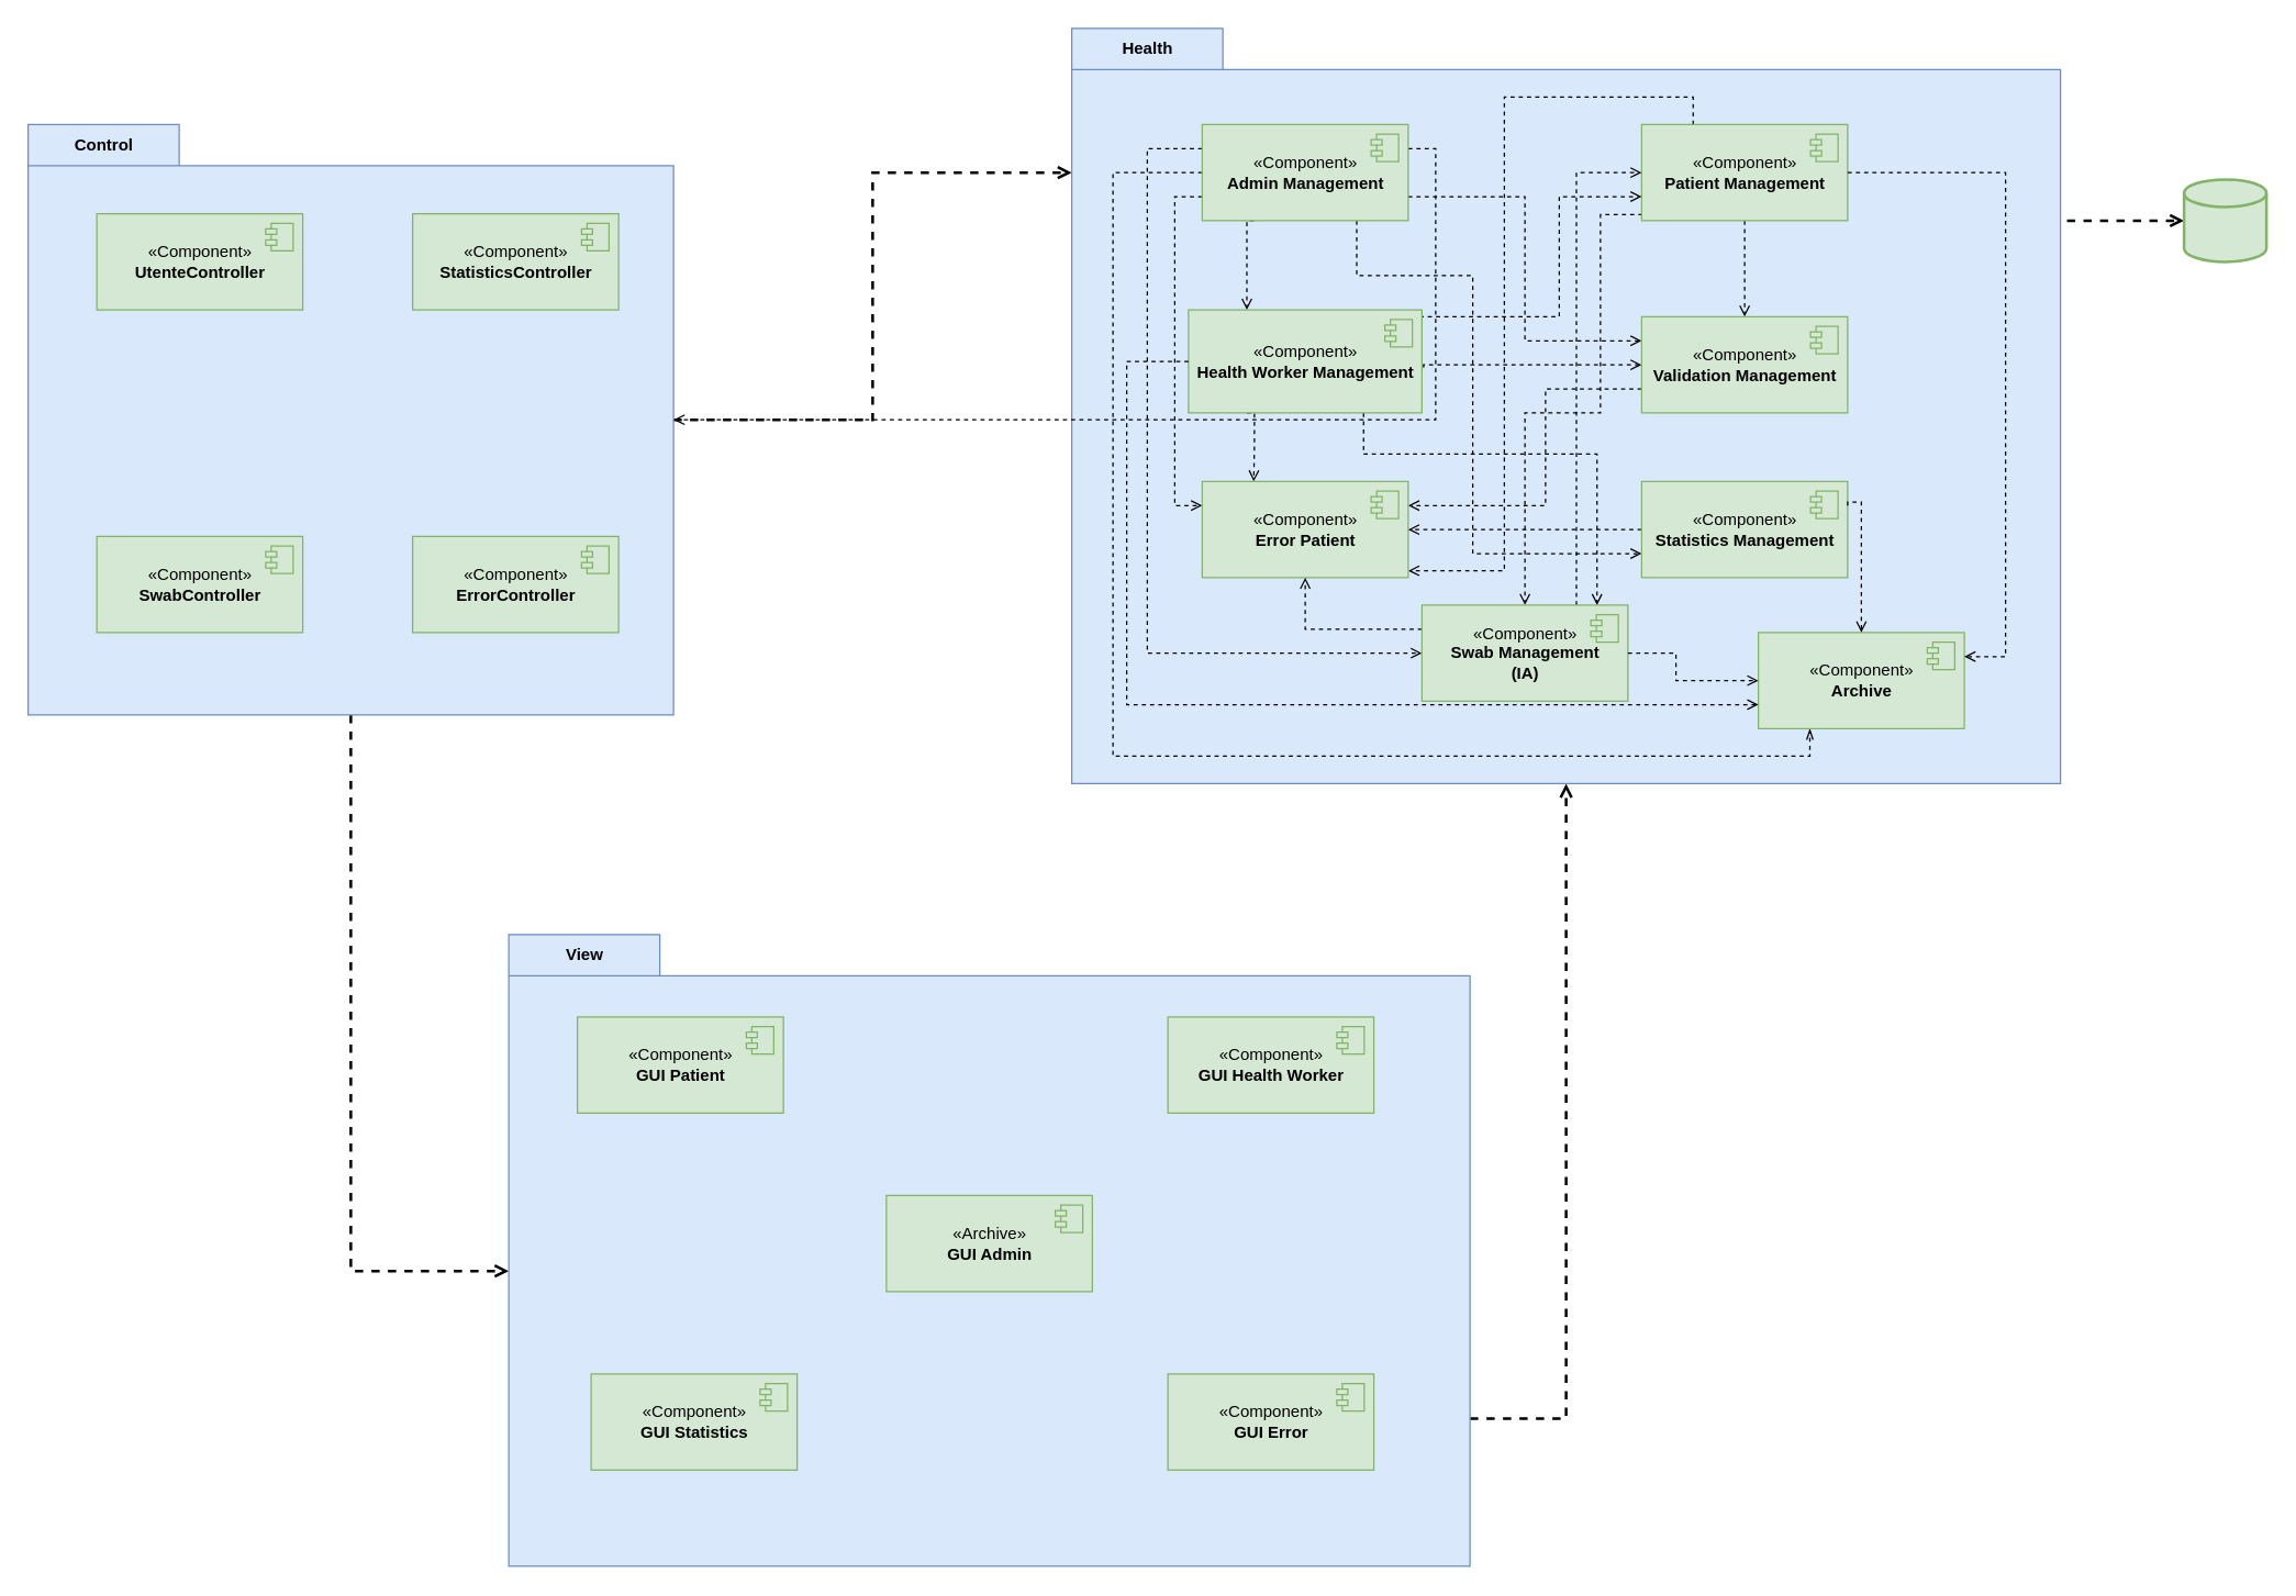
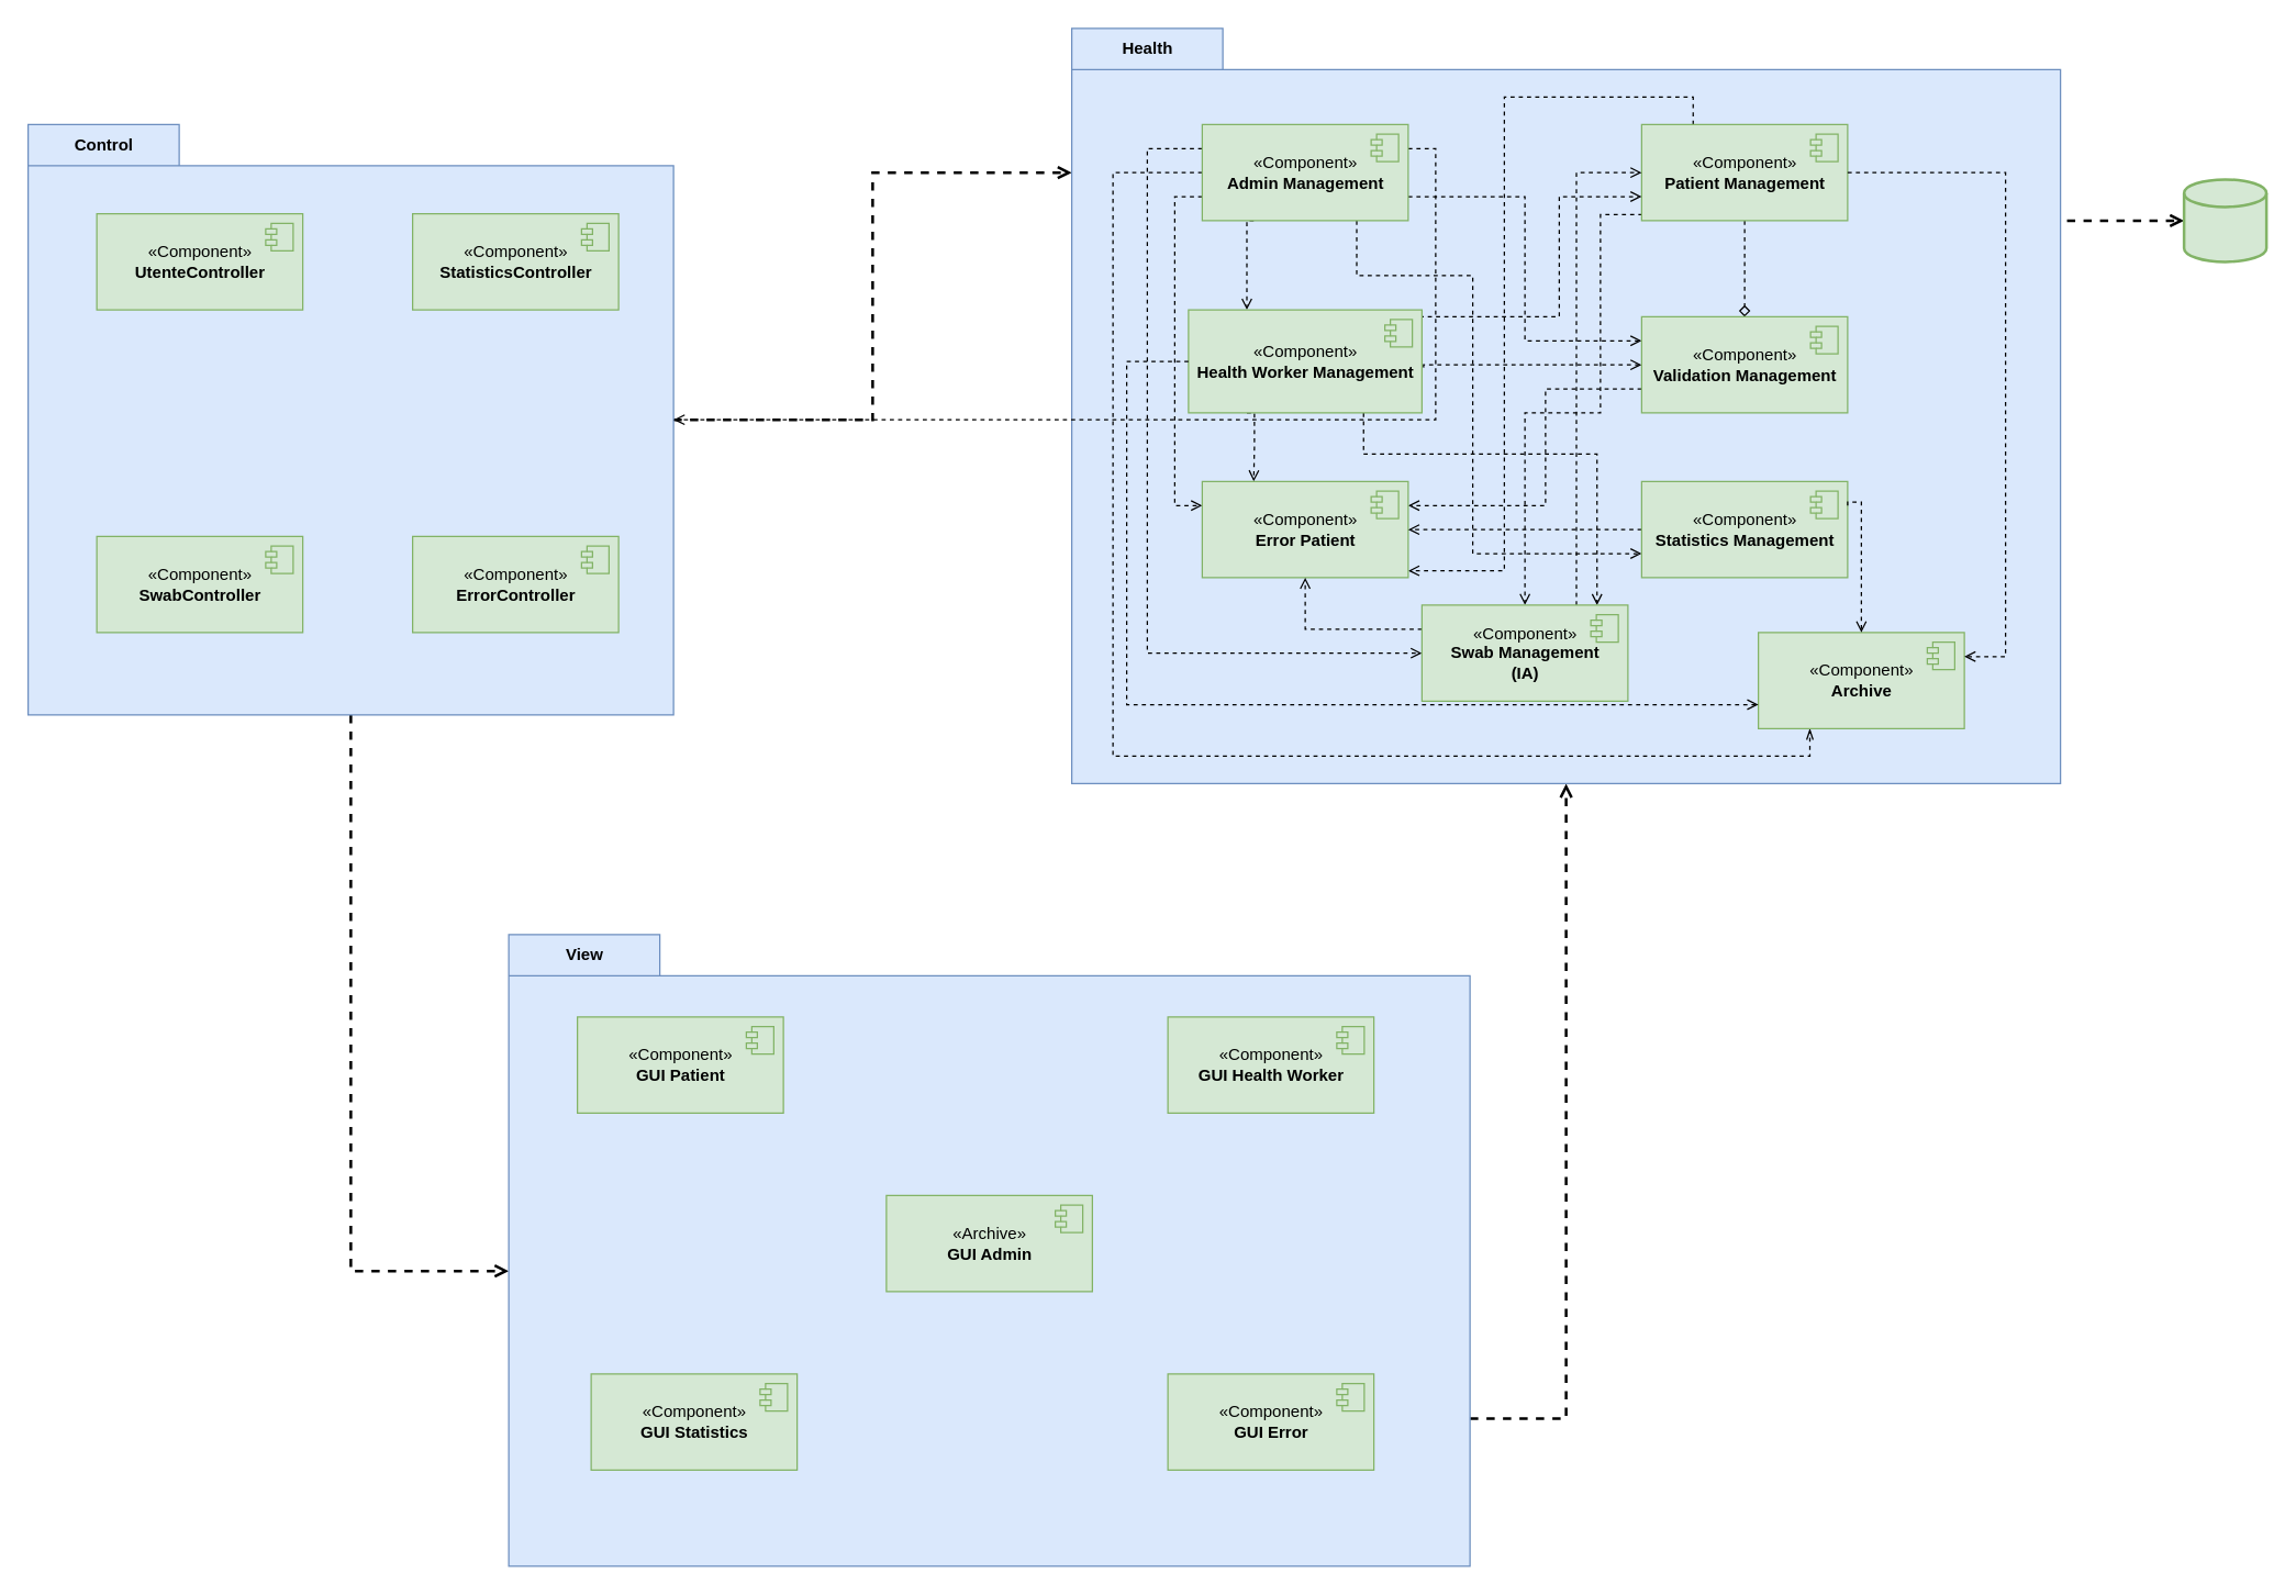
- <mxCell id="20" style="edgeStyle=orthogonalEdgeStyle;rounded=0;orthogonalLoop=1;jettySize=auto;html=1;exitX=0.5;exitY=1;exitDx=0;exitDy=0;entryX=0.5;entryY=0;entryDx=0;entryDy=0;dashed=1;endArrow=open;endFill=0;strokeWidth=1;" parent="1" source="23" target="32" edge="1"><mxGeometry relative="1" as="geometry" /></mxCell>
+ <mxCell id="20" style="edgeStyle=orthogonalEdgeStyle;rounded=0;orthogonalLoop=1;jettySize=auto;html=1;exitX=0.5;exitY=1;exitDx=0;exitDy=0;entryX=0.5;entryY=0;entryDx=0;entryDy=0;dashed=1;endArrow=diamond;endFill=0;strokeWidth=1;" parent="1" source="23" target="32" edge="1"><mxGeometry relative="1" as="geometry" /></mxCell>
- <mxCell id="62" style="edgeStyle=orthogonalEdgeStyle;rounded=0;orthogonalLoop=1;jettySize=auto;html=1;exitX=1;exitY=0.5;exitDx=0;exitDy=0;dashed=1;endArrow=open;endFill=0;strokeWidth=1;entryX=0;entryY=0.5;entryDx=0;entryDy=0;" edge="1" parent="1" source="52" target="39"><mxGeometry relative="1" as="geometry"><Array as="points"><mxPoint x="1220" y="475" /><mxPoint x="1220" y="495" /></Array><mxPoint x="1240" y="490" as="sourcePoint" /><mxPoint x="1260" y="600" as="targetPoint" /></mxGeometry></mxCell>
